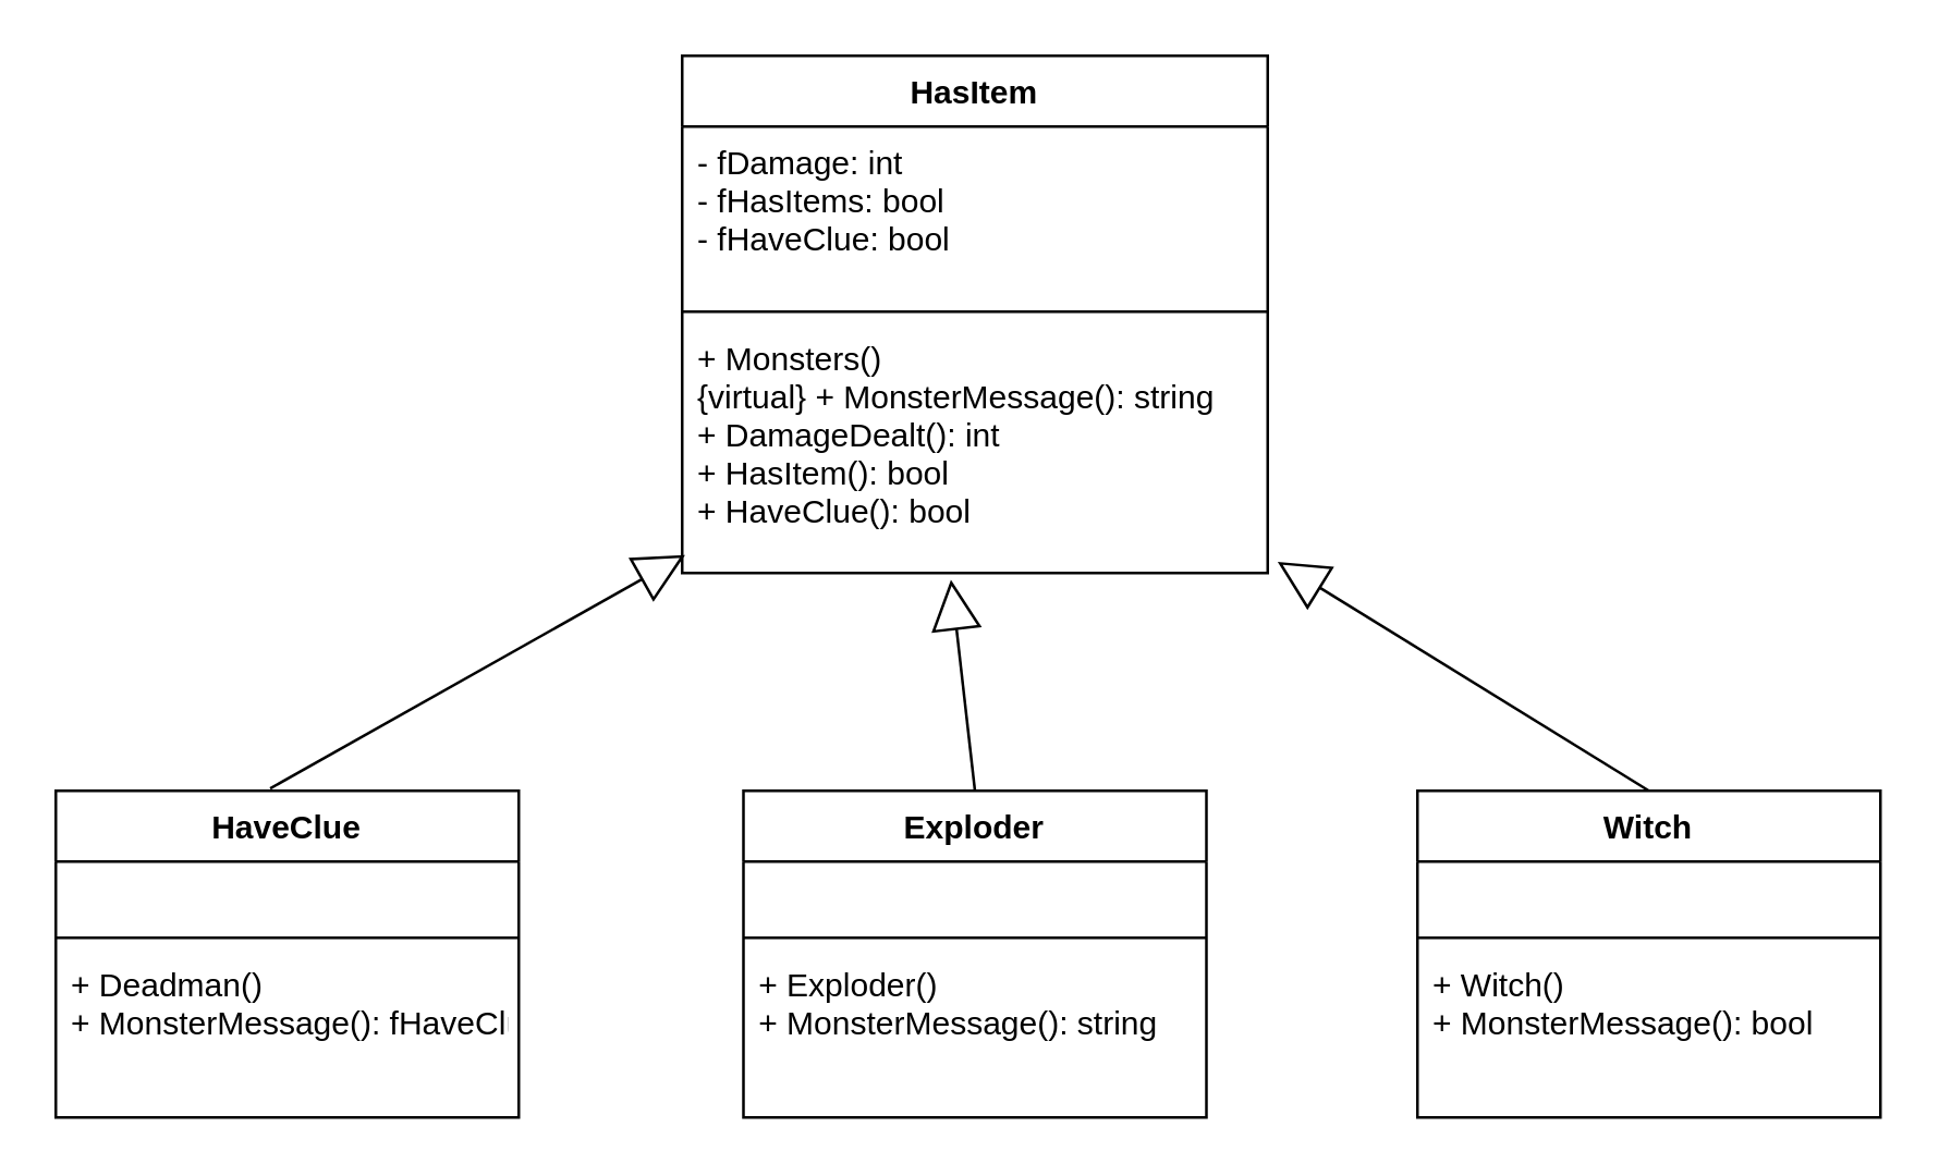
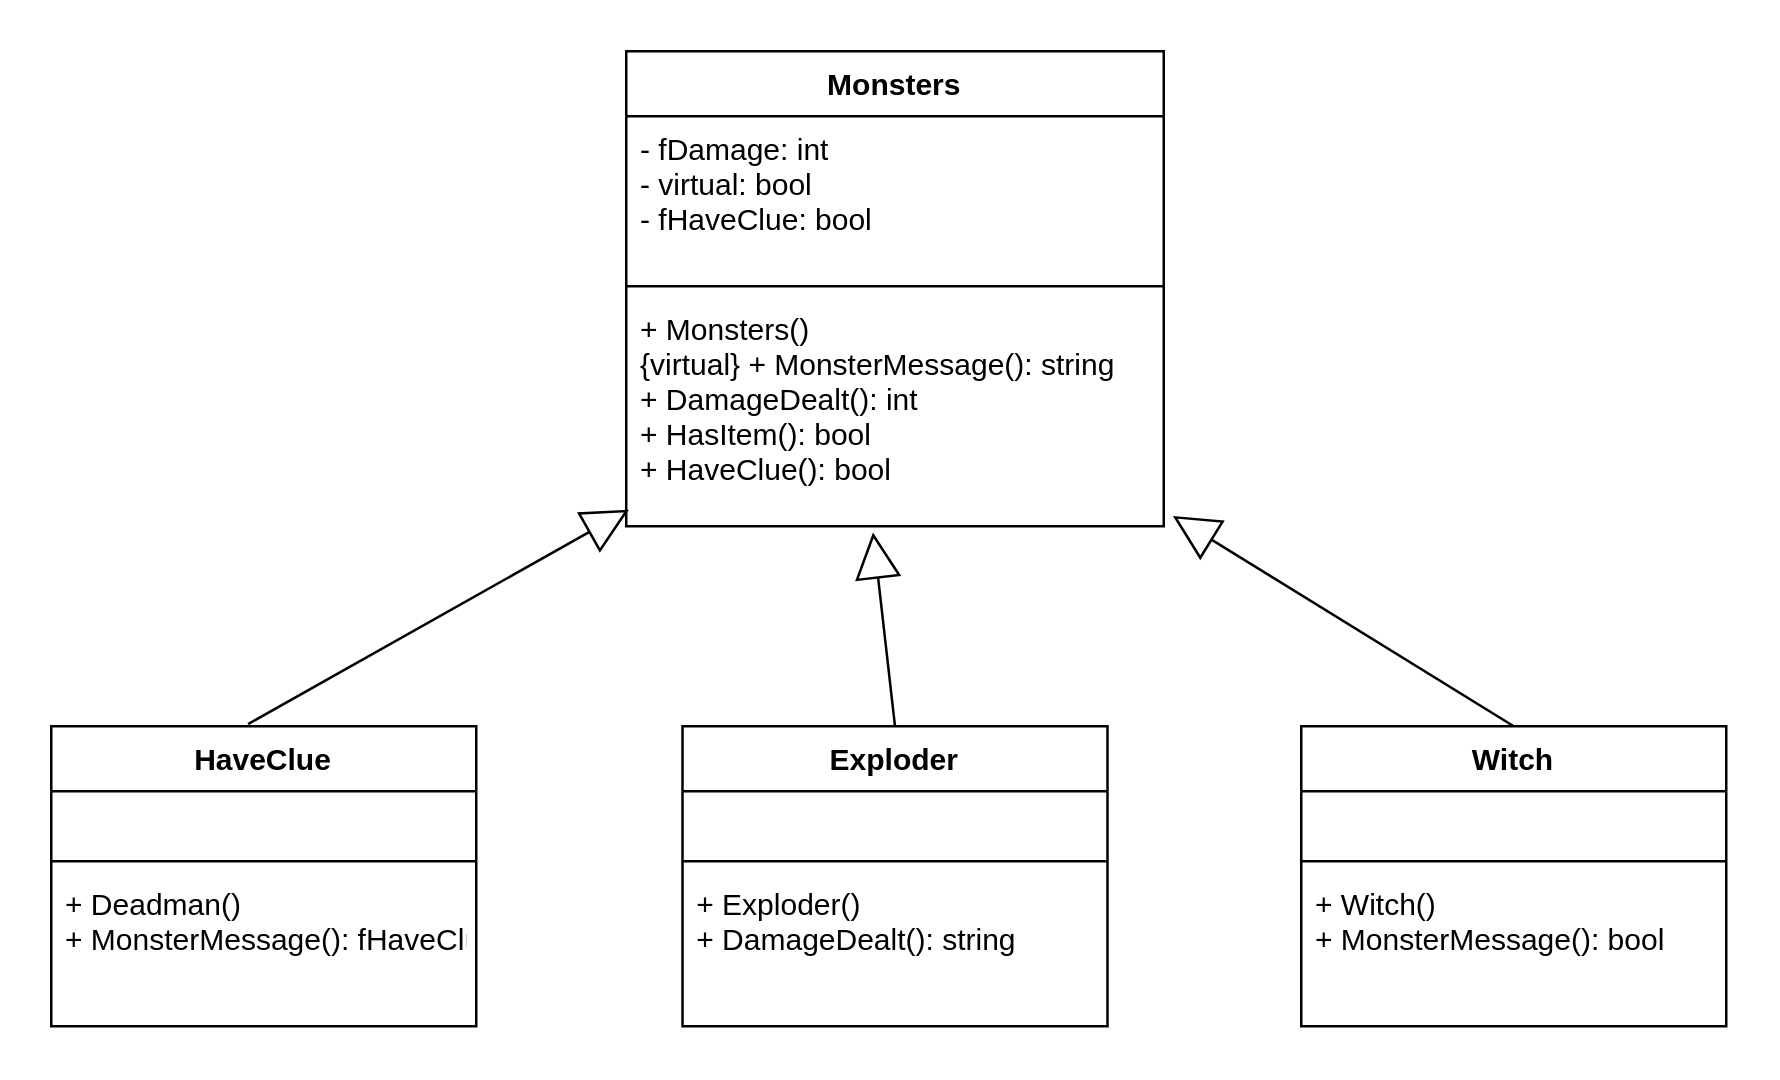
- <mxCell id="2" value="HasItem" style="swimlane;fontStyle=1;align=center;verticalAlign=top;childLayout=stackLayout;horizontal=1;startSize=26;horizontalStack=0;resizeParent=1;resizeParentMax=0;resizeLast=0;collapsible=1;marginBottom=0;" vertex="1" parent="1"><mxGeometry x="250" y="20" width="215" height="190" as="geometry" /></mxCell>
+ <mxCell id="2" value="Monsters" style="swimlane;fontStyle=1;align=center;verticalAlign=top;childLayout=stackLayout;horizontal=1;startSize=26;horizontalStack=0;resizeParent=1;resizeParentMax=0;resizeLast=0;collapsible=1;marginBottom=0;" vertex="1" parent="1"><mxGeometry x="250" y="20" width="215" height="190" as="geometry" /></mxCell>
- <mxCell id="3" value="- fDamage: int&#10;- fHasItems: bool&#10;- fHaveClue: bool&#10;&#10; " style="text;strokeColor=none;fillColor=none;align=left;verticalAlign=top;spacingLeft=4;spacingRight=4;overflow=hidden;rotatable=0;points=[[0,0.5],[1,0.5]];portConstraint=eastwest;" vertex="1" parent="2"><mxGeometry y="26" width="215" height="64" as="geometry" /></mxCell>
+ <mxCell id="3" value="- fDamage: int&#10;- virtual: bool&#10;- fHaveClue: bool&#10;&#10; " style="text;strokeColor=none;fillColor=none;align=left;verticalAlign=top;spacingLeft=4;spacingRight=4;overflow=hidden;rotatable=0;points=[[0,0.5],[1,0.5]];portConstraint=eastwest;" vertex="1" parent="2"><mxGeometry y="26" width="215" height="64" as="geometry" /></mxCell>
- <mxCell id="16" value="+ Exploder()&#10;+ MonsterMessage(): string&#10;&#10;&#10;" style="text;strokeColor=none;fillColor=none;align=left;verticalAlign=top;spacingLeft=4;spacingRight=4;overflow=hidden;rotatable=0;points=[[0,0.5],[1,0.5]];portConstraint=eastwest;" vertex="1" parent="13"><mxGeometry y="58" width="170" height="62" as="geometry" /></mxCell>
+ <mxCell id="16" value="+ Exploder()&#10;+ DamageDealt(): string&#10;&#10;&#10;" style="text;strokeColor=none;fillColor=none;align=left;verticalAlign=top;spacingLeft=4;spacingRight=4;overflow=hidden;rotatable=0;points=[[0,0.5],[1,0.5]];portConstraint=eastwest;" vertex="1" parent="13"><mxGeometry y="58" width="170" height="62" as="geometry" /></mxCell>
